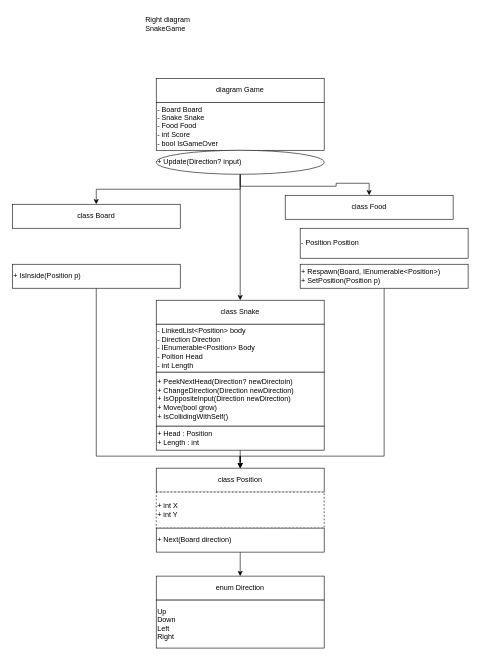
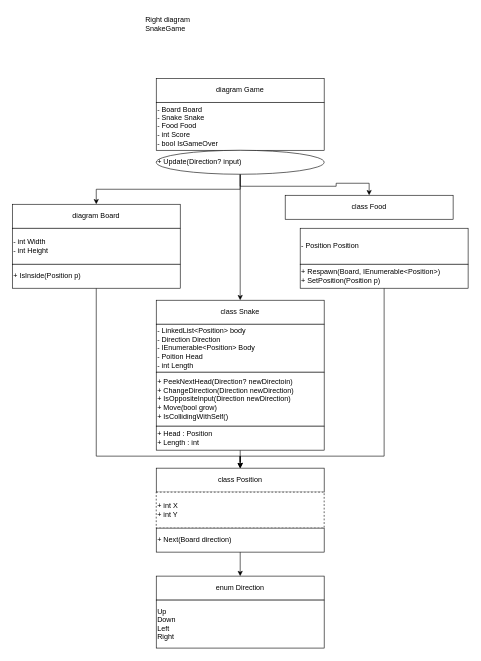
- <mxCell id="9" value="class Board" style="rounded=0;whiteSpace=wrap;html=1;" parent="1" vertex="1"><mxGeometry x="20" y="340" width="280" height="40" as="geometry" /></mxCell>
+ <mxCell id="9" value="diagram Board" style="rounded=0;whiteSpace=wrap;html=1;" parent="1" vertex="1"><mxGeometry x="20" y="340" width="280" height="40" as="geometry" /></mxCell>
- <mxCell id="14" value="- Position Position" style="rounded=0;whiteSpace=wrap;html=1;align=left;" parent="1" vertex="1"><mxGeometry x="500" y="380" width="280" height="50" as="geometry" /></mxCell>
+ <mxCell id="14" value="- Position Position" style="rounded=0;whiteSpace=wrap;html=1;align=left;" parent="1" vertex="1"><mxGeometry x="500" y="380" width="280" height="60" as="geometry" /></mxCell>
+ <mxCell id="10" value="- int Width&lt;div&gt;- int Height&lt;/div&gt;" style="rounded=0;whiteSpace=wrap;html=1;align=left;" parent="1" vertex="1"><mxGeometry x="20" y="380" width="280" height="60" as="geometry" /></mxCell>
